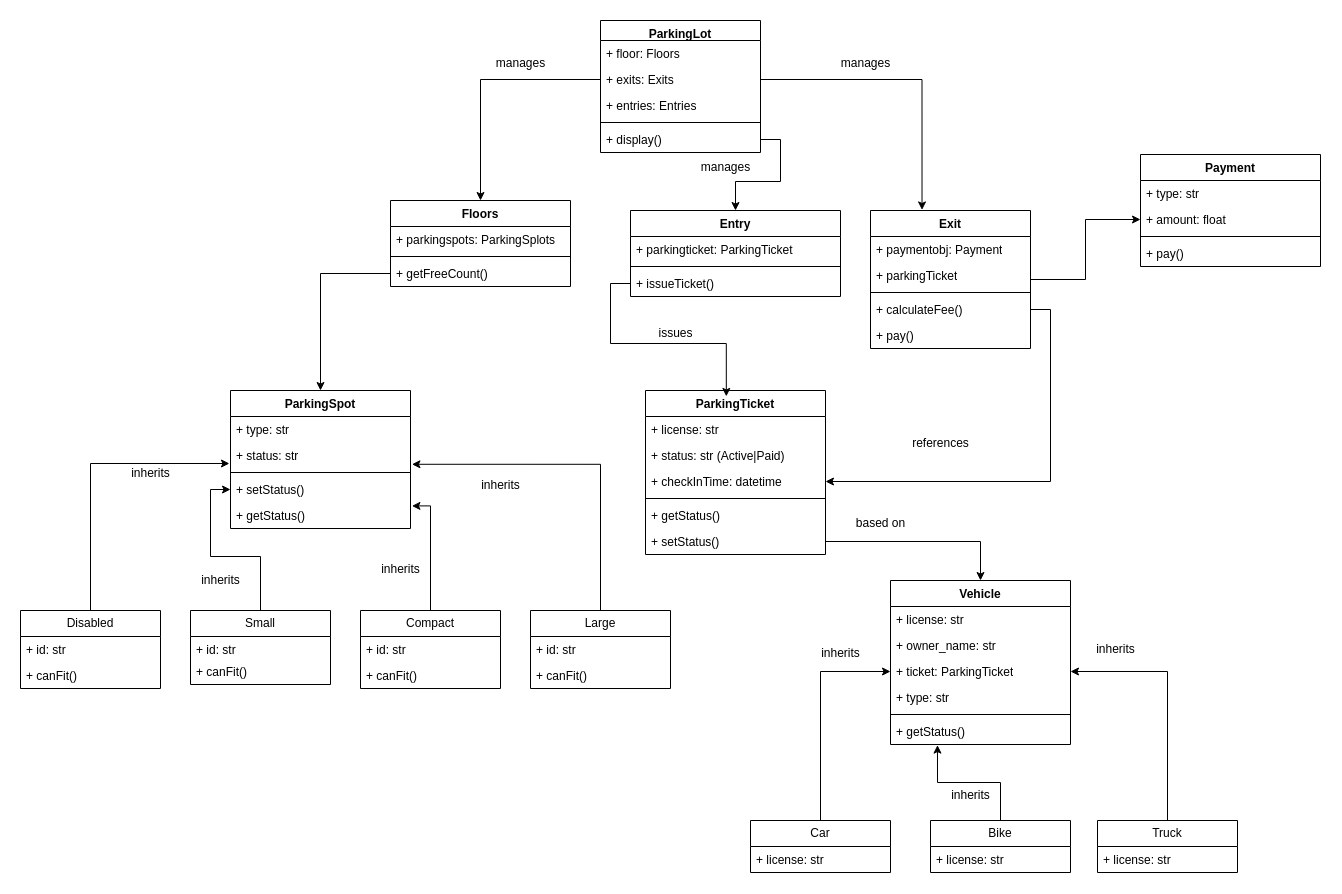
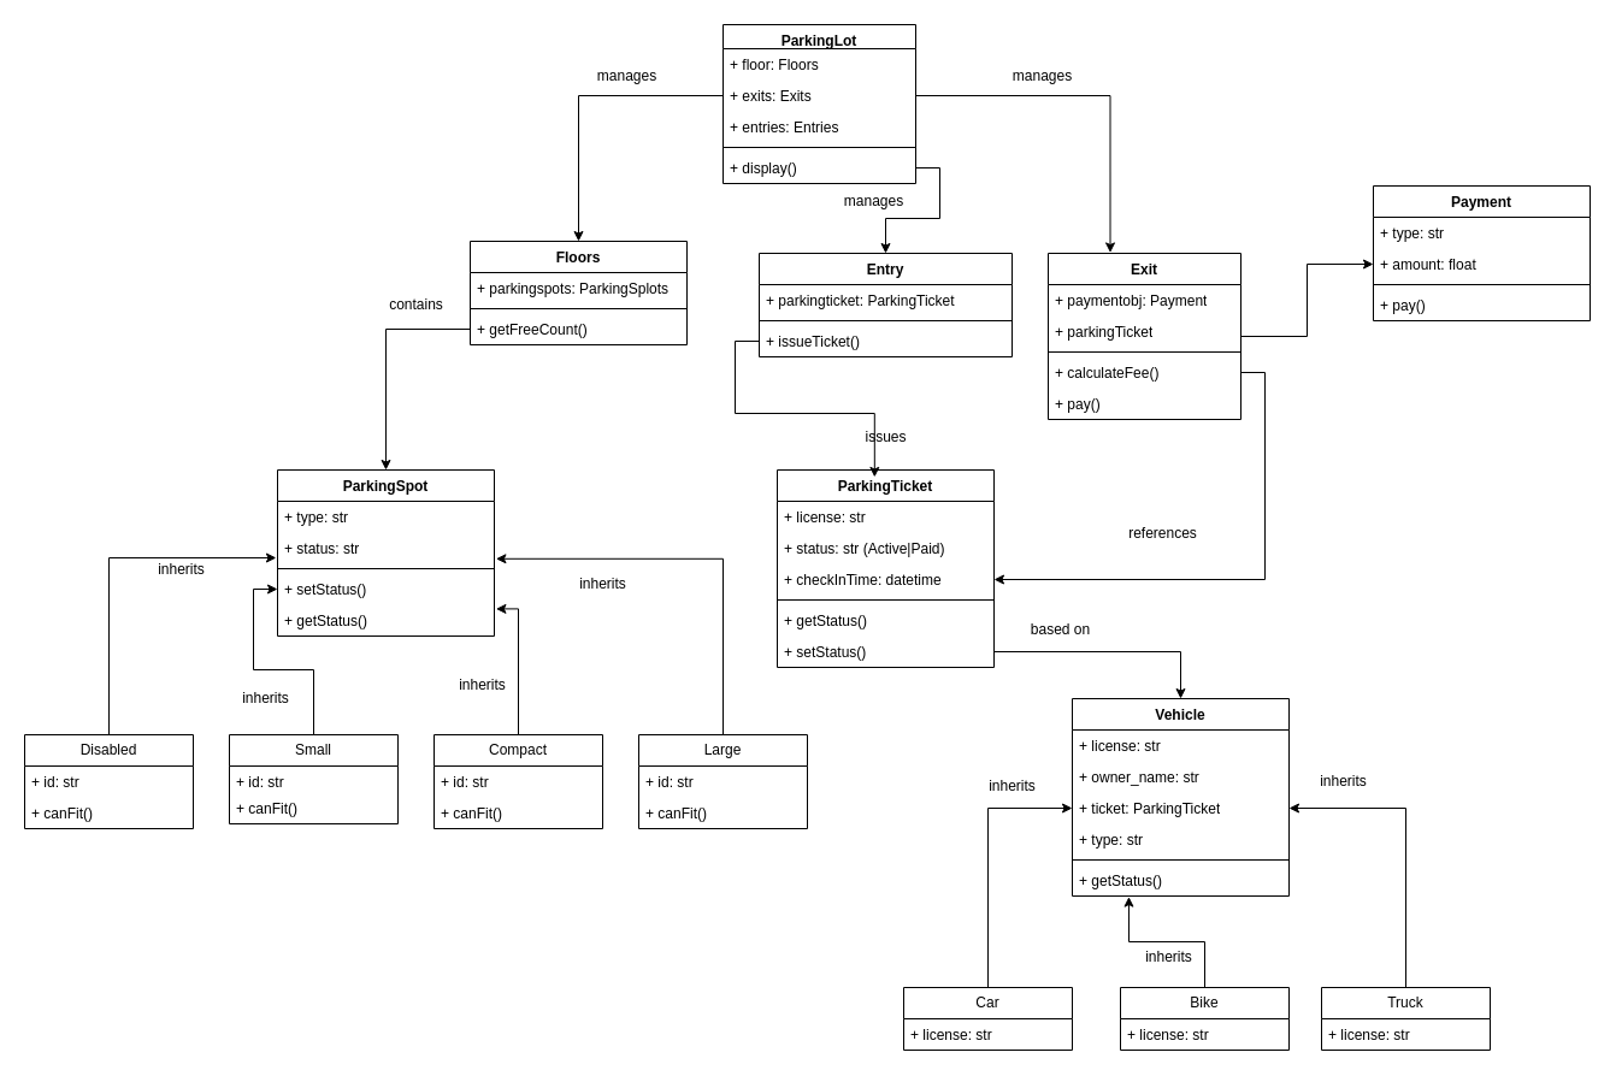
+ <mxCell id="36" value="contains" style="text;html=1;align=center;verticalAlign=middle;resizable=0;points=[];autosize=1;strokeColor=none;fillColor=none;" parent="1" vertex="1"><mxGeometry x="310" y="238" width="70" height="30" as="geometry" /></mxCell>
- <mxCell id="45" value="issues" style="text;html=1;align=center;verticalAlign=middle;resizable=0;points=[];autosize=1;strokeColor=none;fillColor=none;" parent="1" vertex="1"><mxGeometry x="645" y="318" width="60" height="30" as="geometry" /></mxCell>
+ <mxCell id="45" value="issues" style="text;html=1;align=center;verticalAlign=middle;resizable=0;points=[];autosize=1;strokeColor=none;fillColor=none;" parent="1" vertex="1"><mxGeometry x="705" y="348" width="60" height="30" as="geometry" /></mxCell>
- <mxCell id="47" value="references" style="text;html=1;align=center;verticalAlign=middle;resizable=0;points=[];autosize=1;strokeColor=none;fillColor=none;" parent="1" vertex="1"><mxGeometry x="900" y="428" width="80" height="30" as="geometry" /></mxCell>
+ <mxCell id="47" value="references" style="text;html=1;align=center;verticalAlign=middle;resizable=0;points=[];autosize=1;strokeColor=none;fillColor=none;" parent="1" vertex="1"><mxGeometry x="925" y="428" width="80" height="30" as="geometry" /></mxCell>
